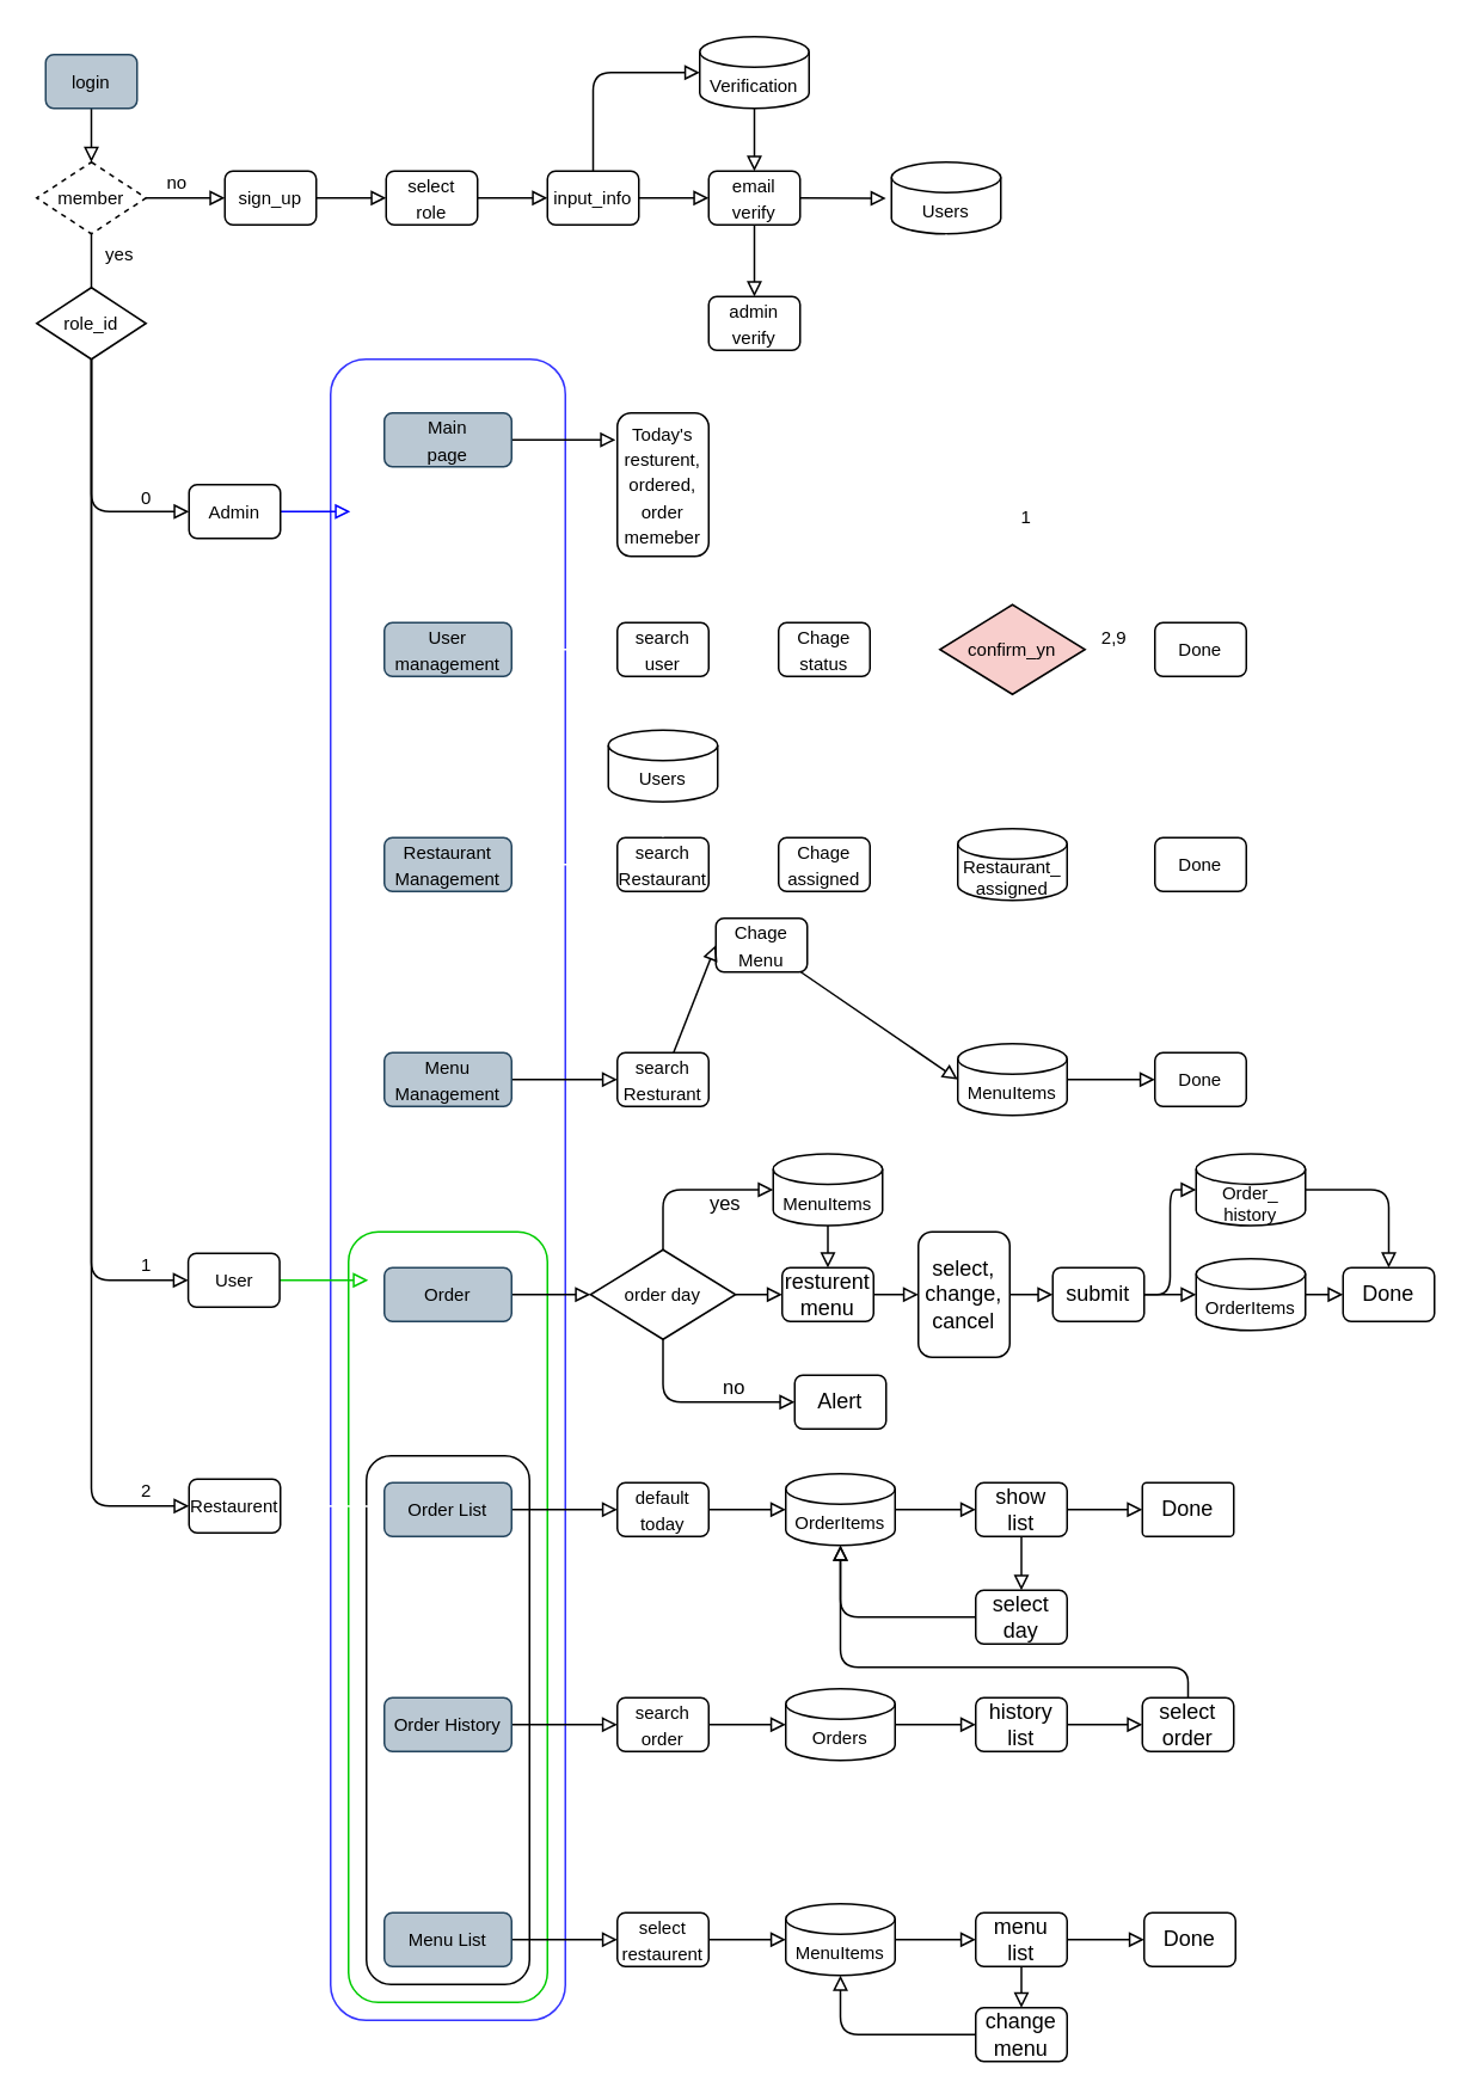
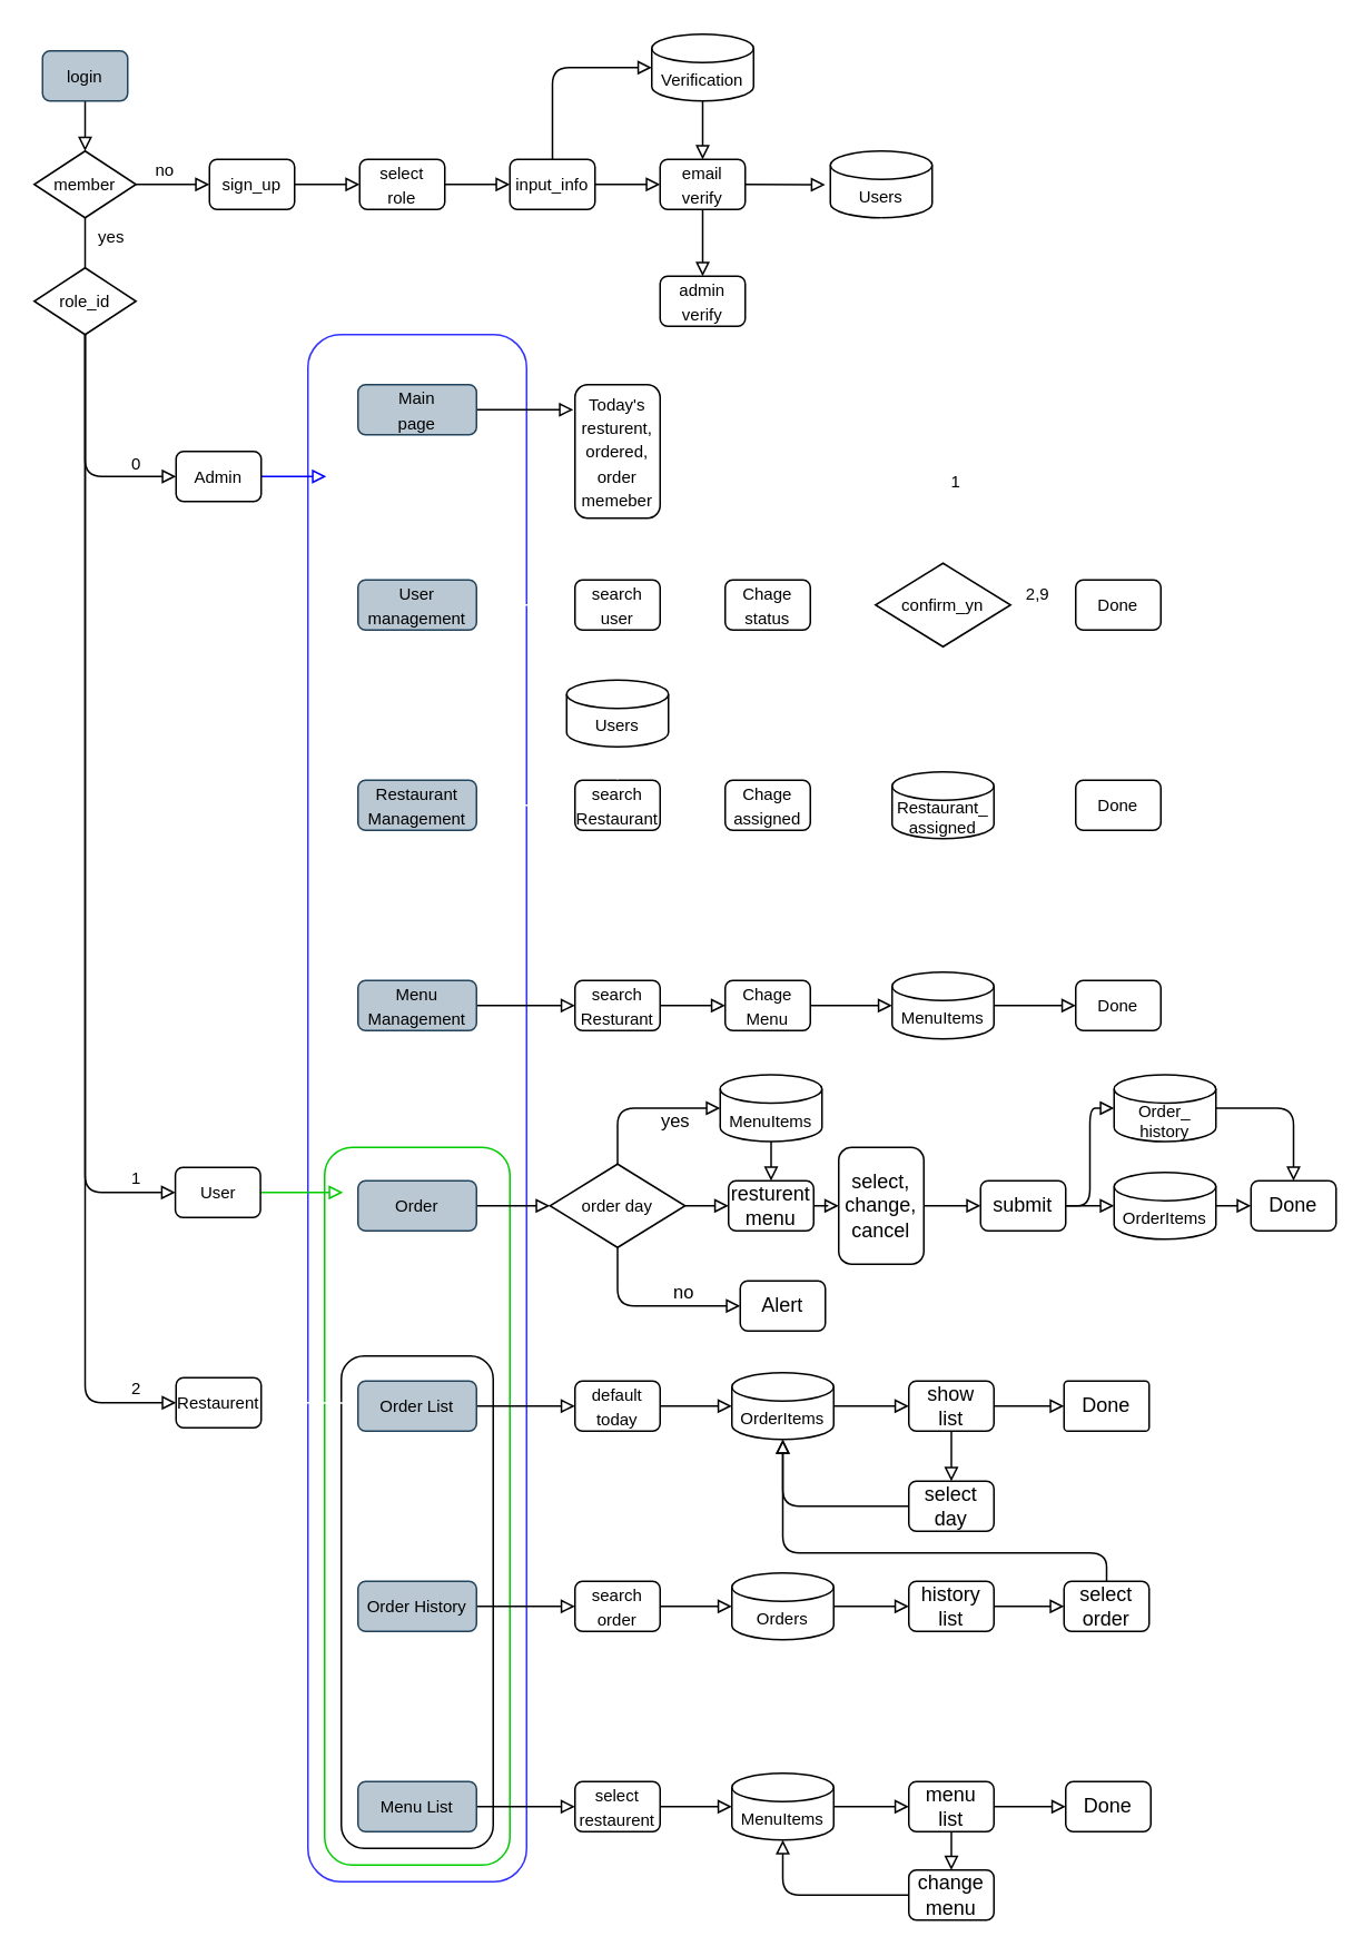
- <mxCell id="13" value="&lt;p style=&quot;line-height: 120%;&quot;&gt;&lt;font style=&quot;font-size: 10px;&quot;&gt;member&lt;/font&gt;&lt;/p&gt;" style="rhombus;whiteSpace=wrap;html=1;fontSize=10;dashed=1;" parent="1" vertex="1"><mxGeometry x="20" y="90" width="61" height="40" as="geometry" /></mxCell>
+ <mxCell id="13" value="&lt;p style=&quot;line-height: 120%;&quot;&gt;&lt;font style=&quot;font-size: 10px;&quot;&gt;member&lt;/font&gt;&lt;/p&gt;" style="rhombus;whiteSpace=wrap;html=1;fontSize=10;" parent="1" vertex="1"><mxGeometry x="20" y="90" width="61" height="40" as="geometry" /></mxCell>
- <mxCell id="61" value="&lt;p style=&quot;line-height: 120%;&quot;&gt;confirm_yn&lt;/p&gt;" style="rhombus;whiteSpace=wrap;html=1;fontSize=10;fillColor=#f8cecc;" parent="1" vertex="1"><mxGeometry x="524" y="337" width="81" height="50" as="geometry" /></mxCell>
+ <mxCell id="61" value="&lt;p style=&quot;line-height: 120%;&quot;&gt;confirm_yn&lt;/p&gt;" style="rhombus;whiteSpace=wrap;html=1;fontSize=10;" parent="1" vertex="1"><mxGeometry x="524" y="337" width="81" height="50" as="geometry" /></mxCell>
- <mxCell id="72" value="&lt;span style=&quot;font-size: 10px;&quot;&gt;Chage&lt;br&gt;Menu&lt;br&gt;&lt;/span&gt;" style="rounded=1;whiteSpace=wrap;html=1;" parent="1" vertex="1"><mxGeometry x="399" y="512" width="51" height="30" as="geometry" /></mxCell>
+ <mxCell id="72" value="&lt;span style=&quot;font-size: 10px;&quot;&gt;Chage&lt;br&gt;Menu&lt;br&gt;&lt;/span&gt;" style="rounded=1;whiteSpace=wrap;html=1;" parent="1" vertex="1"><mxGeometry x="434" y="587" width="51" height="30" as="geometry" /></mxCell>
- <mxCell id="91" value="select,&lt;br&gt;change,&lt;br&gt;cancel" style="rounded=1;whiteSpace=wrap;html=1;" vertex="1" parent="1"><mxGeometry x="512" y="687" width="51" height="70" as="geometry" /></mxCell>
+ <mxCell id="91" value="select,&lt;br&gt;change,&lt;br&gt;cancel" style="rounded=1;whiteSpace=wrap;html=1;" vertex="1" parent="1"><mxGeometry x="502" y="687" width="51" height="70" as="geometry" /></mxCell>
